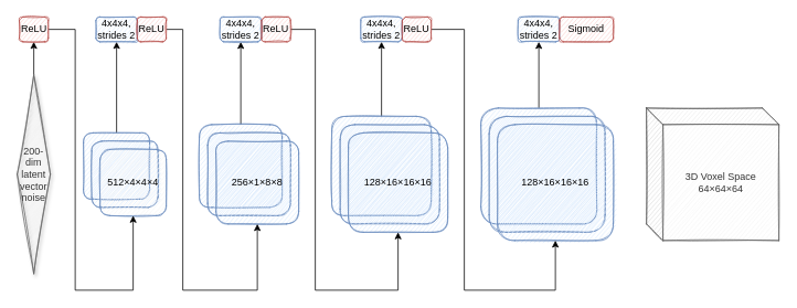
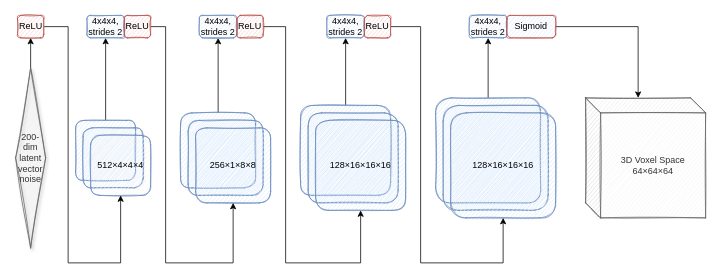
- <mxCell id="32" value="Sigmoid" style="rounded=1;whiteSpace=wrap;html=1;shadow=0;glass=0;sketch=1;fillColor=#f8cecc;strokeColor=#b85450;" parent="1" vertex="1"><mxGeometry x="675" y="20" width="65" height="30" as="geometry" /></mxCell>
+ <mxCell id="32" value="Sigmoid" style="rounded=1;whiteSpace=wrap;html=1;shadow=0;glass=0;sketch=1;fillColor=#dae8fc;strokeColor=#b85450;" parent="1" vertex="1"><mxGeometry x="675" y="20" width="65" height="30" as="geometry" /></mxCell>
+ <mxCell id="31" style="edgeStyle=orthogonalEdgeStyle;rounded=0;orthogonalLoop=1;jettySize=auto;html=1;entryX=0;entryY=0;entryDx=70;entryDy=0;entryPerimeter=0;" parent="1" source="32" target="12" edge="1"><mxGeometry relative="1" as="geometry" /></mxCell>
